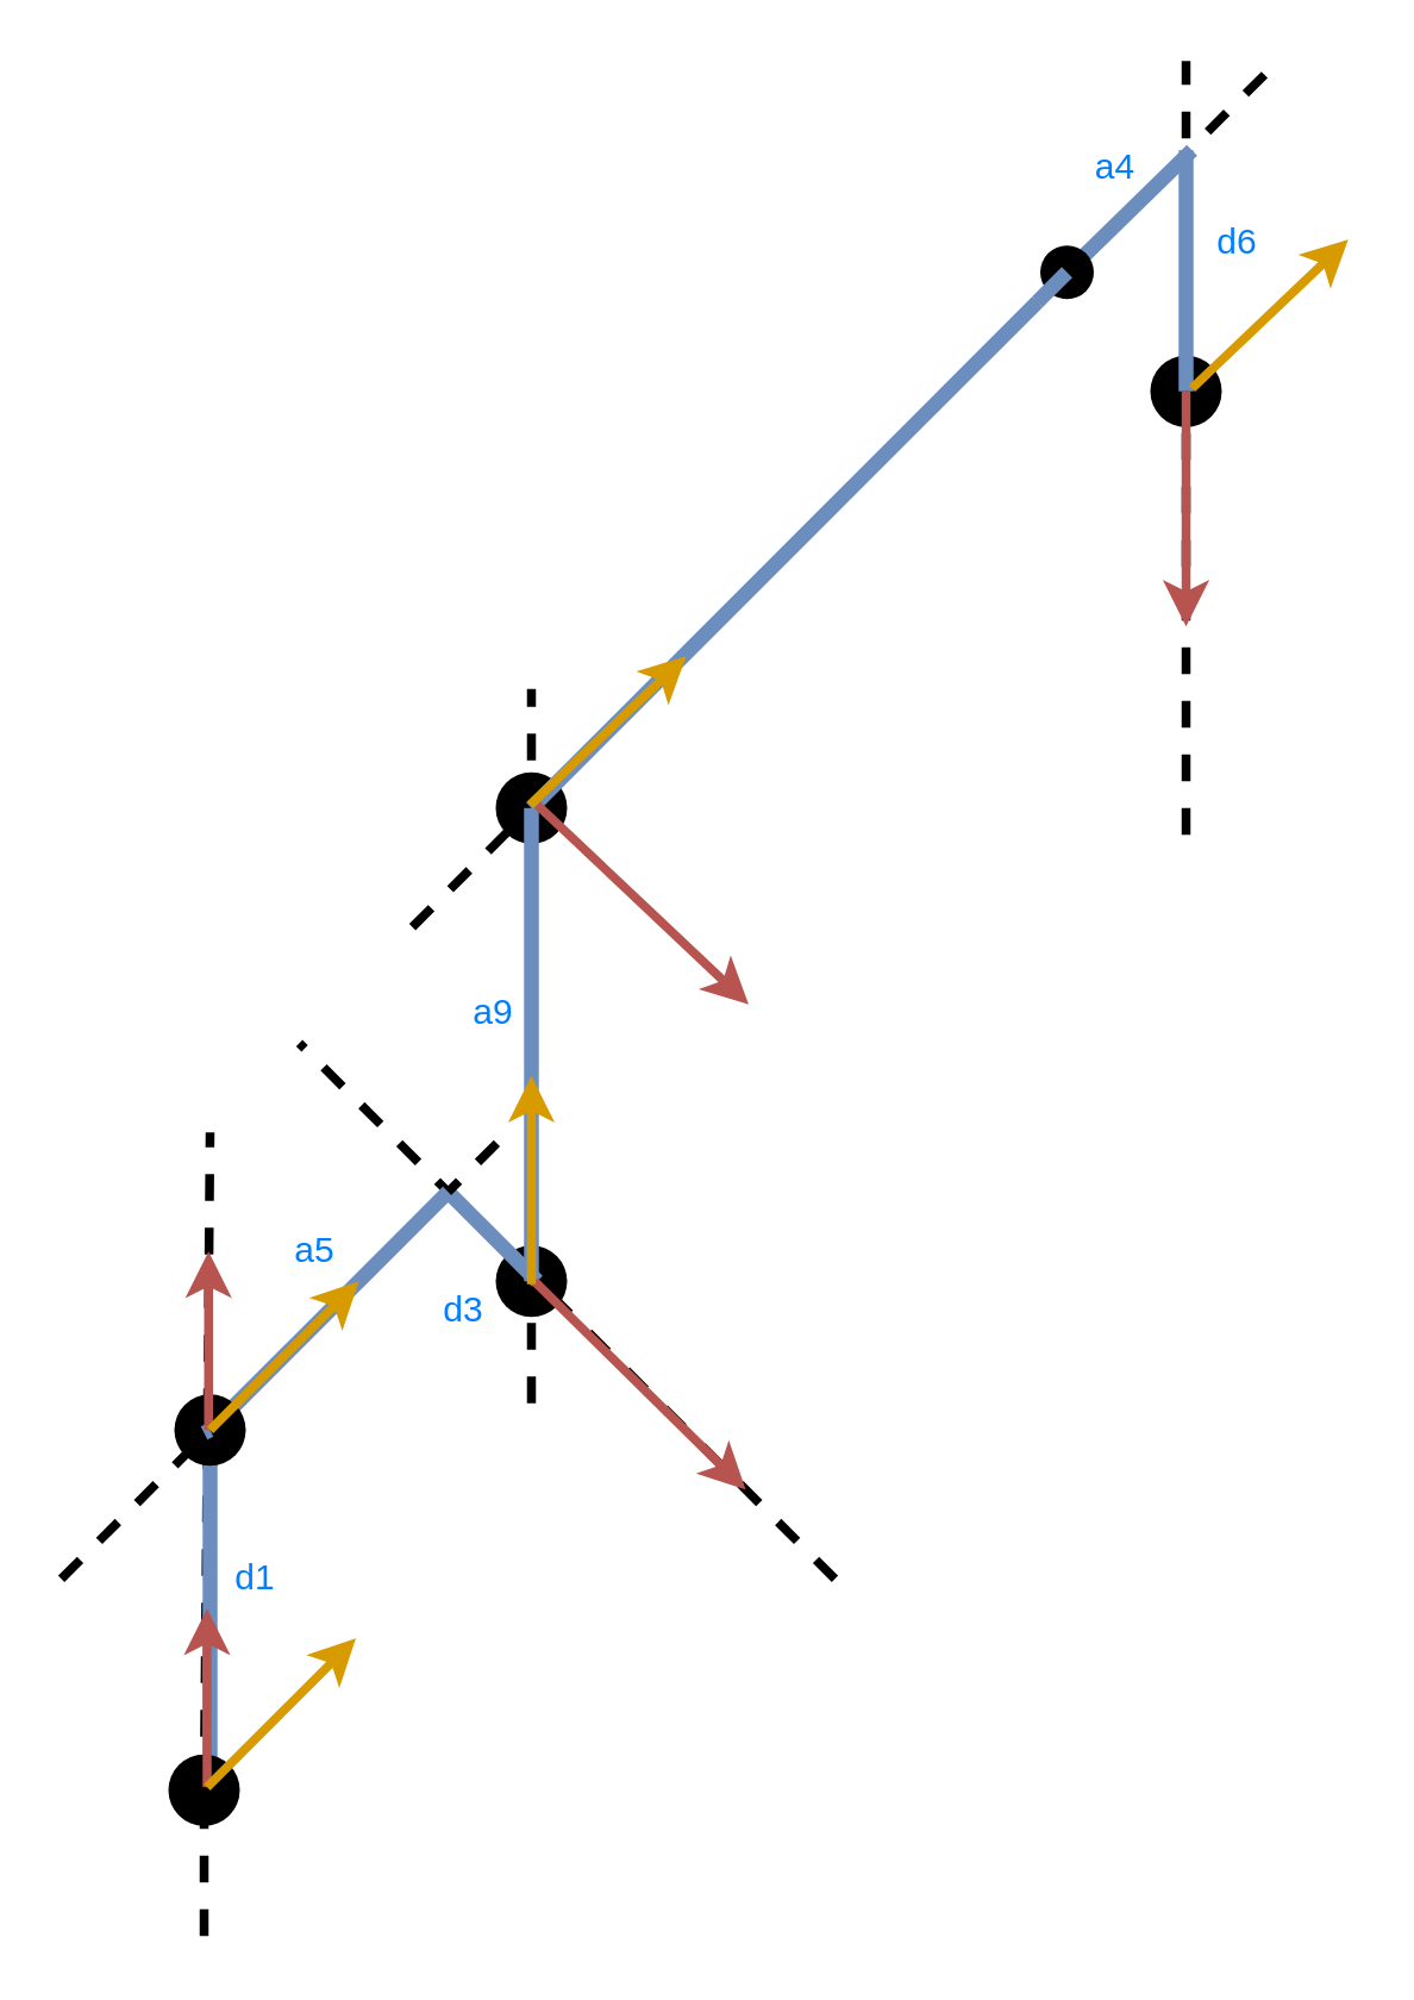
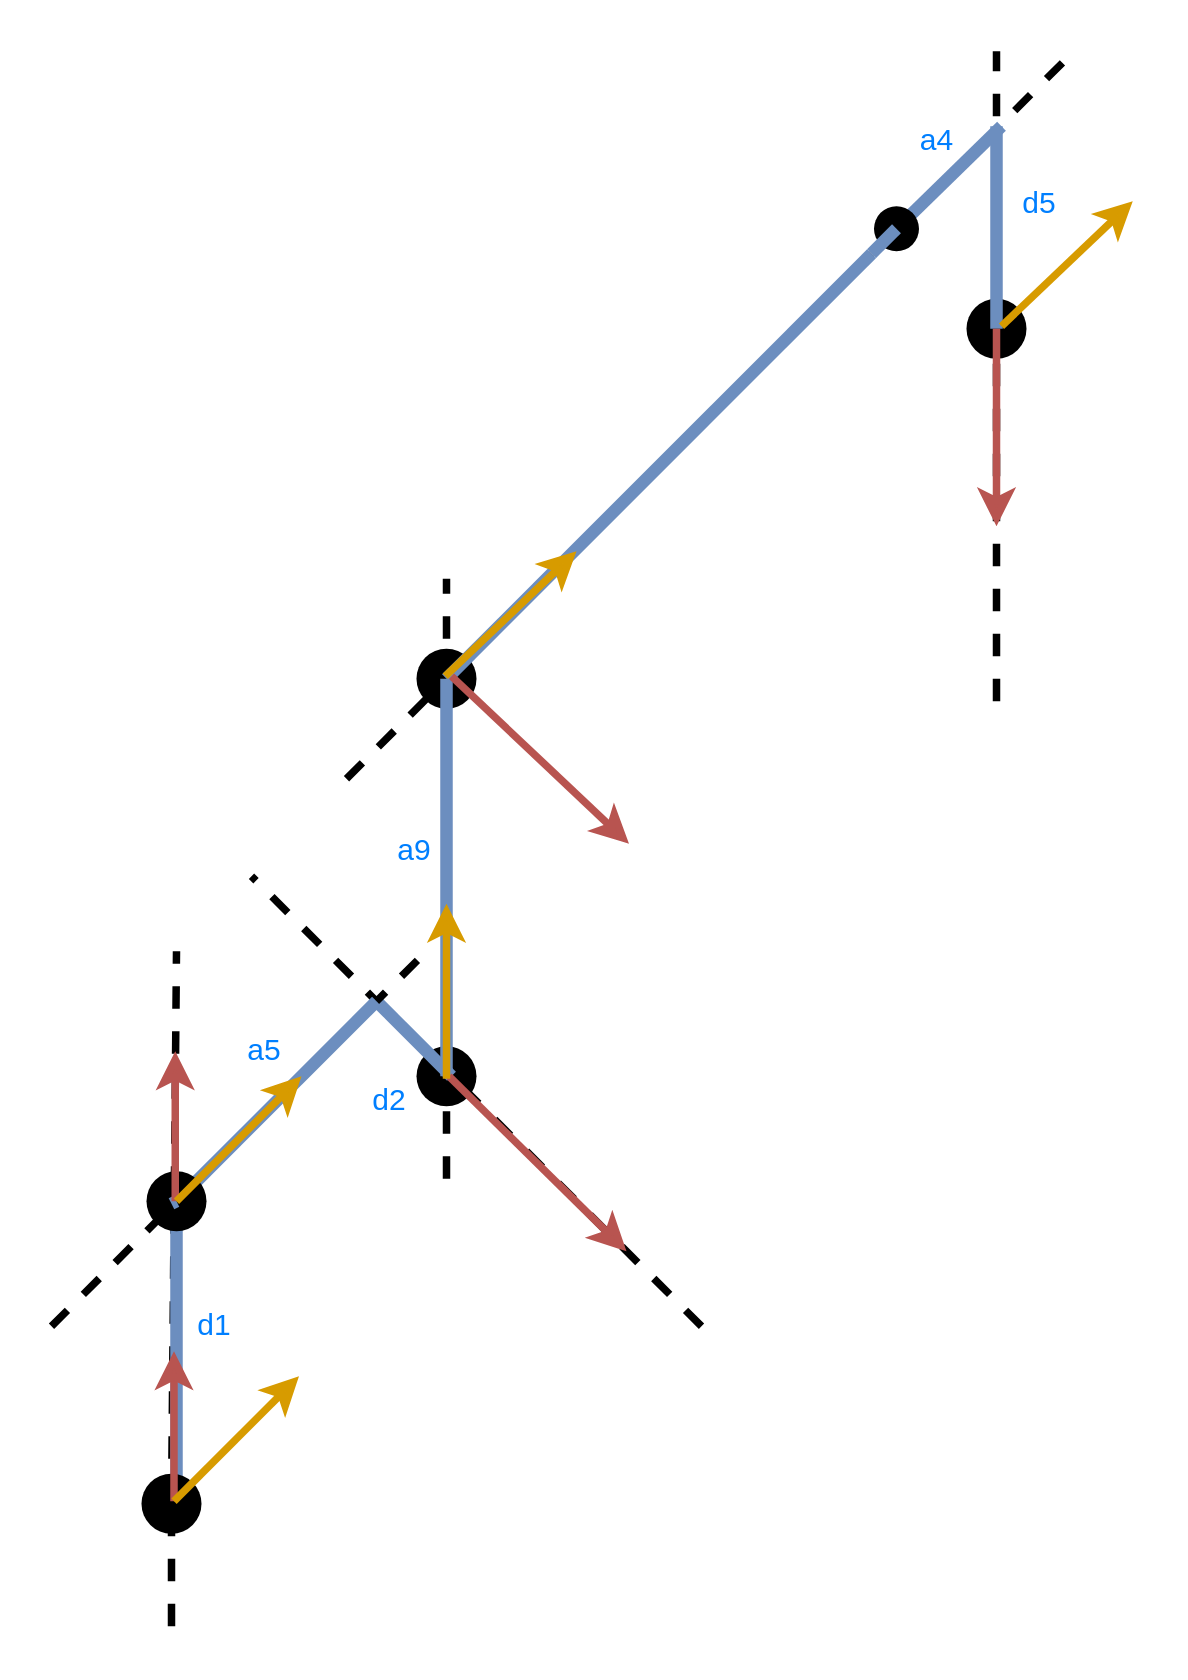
- <mxCell id="40" value="&lt;font color=&quot;#007fff&quot;&gt;d6&lt;/font&gt;" style="text;html=1;resizable=0;autosize=1;align=center;verticalAlign=middle;points=[];fillColor=none;strokeColor=none;rounded=0;" vertex="1" parent="1"><mxGeometry x="400" y="71" width="30" height="20" as="geometry" /></mxCell>
+ <mxCell id="40" value="&lt;font color=&quot;#007fff&quot;&gt;d5&lt;/font&gt;" style="text;html=1;resizable=0;autosize=1;align=center;verticalAlign=middle;points=[];fillColor=none;strokeColor=none;rounded=0;" vertex="1" parent="1"><mxGeometry x="400" y="71" width="30" height="20" as="geometry" /></mxCell>
- <mxCell id="37" value="&lt;font color=&quot;#007fff&quot;&gt;d3&lt;/font&gt;" style="text;html=1;resizable=0;autosize=1;align=center;verticalAlign=middle;points=[];fillColor=none;strokeColor=none;rounded=0;" vertex="1" parent="1"><mxGeometry x="140" y="430" width="30" height="20" as="geometry" /></mxCell>
+ <mxCell id="37" value="&lt;font color=&quot;#007fff&quot;&gt;d2&lt;/font&gt;" style="text;html=1;resizable=0;autosize=1;align=center;verticalAlign=middle;points=[];fillColor=none;strokeColor=none;rounded=0;" vertex="1" parent="1"><mxGeometry x="140" y="430" width="30" height="20" as="geometry" /></mxCell>
